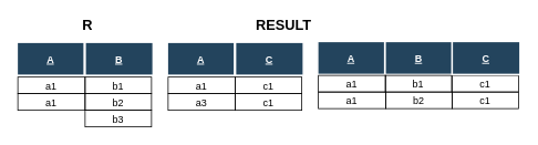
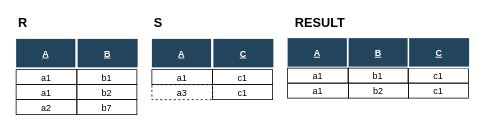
- <mxCell id="4" value="R" style="text;html=1;strokeColor=none;fillColor=none;align=left;verticalAlign=middle;whiteSpace=wrap;rounded=0;strokeWidth=3;fontStyle=1;fontSize=17;" parent="1" vertex="1"><mxGeometry x="96.5" y="20" width="40" height="20" as="geometry" /></mxCell>
+ <mxCell id="4" value="R" style="text;html=1;strokeColor=none;fillColor=none;align=left;verticalAlign=middle;whiteSpace=wrap;rounded=0;strokeWidth=3;fontStyle=1;fontSize=17;" parent="1" vertex="1"><mxGeometry x="21.5" y="20" width="40" height="20" as="geometry" /></mxCell>
+ <mxCell id="13" value="S" style="text;html=1;strokeColor=none;fillColor=none;align=left;verticalAlign=middle;whiteSpace=wrap;rounded=0;strokeWidth=3;fontStyle=1;fontSize=17;" parent="1" vertex="1"><mxGeometry x="202.5" y="20" width="40" height="20" as="geometry" /></mxCell>
- <mxCell id="19" value="RESULT" style="text;html=1;strokeColor=none;fillColor=none;align=left;verticalAlign=middle;whiteSpace=wrap;rounded=0;strokeWidth=3;fontStyle=1;fontSize=17;" parent="1" vertex="1"><mxGeometry x="306" y="20" width="170" height="20" as="geometry" /></mxCell>
+ <mxCell id="19" value="RESULT" style="text;html=1;strokeColor=none;fillColor=none;align=left;verticalAlign=middle;whiteSpace=wrap;rounded=0;strokeWidth=3;fontStyle=1;fontSize=17;" parent="1" vertex="1"><mxGeometry x="391" y="20" width="170" height="20" as="geometry" /></mxCell>
- <mxCell id="17" value="a3" style="fillColor=none;" parent="1" vertex="1"><mxGeometry x="202" y="112" width="81" height="20" as="geometry" /></mxCell>
+ <mxCell id="17" value="a3" style="fillColor=none;dashed=1;" parent="1" vertex="1"><mxGeometry x="202" y="112" width="81" height="20" as="geometry" /></mxCell>
+ <mxCell id="10" value="a2" style="fillColor=none;" parent="1" vertex="1"><mxGeometry x="21" y="132" width="81" height="20" as="geometry" /></mxCell>
- <mxCell id="9" value="b3" style="fillColor=none;" parent="1" vertex="1"><mxGeometry x="102" y="132" width="80" height="20" as="geometry" /></mxCell>
+ <mxCell id="9" value="b7" style="fillColor=none;" parent="1" vertex="1"><mxGeometry x="102" y="132" width="80" height="20" as="geometry" /></mxCell>
